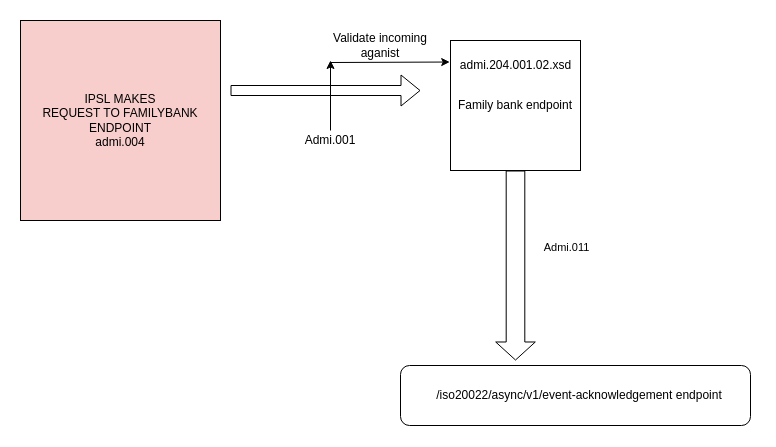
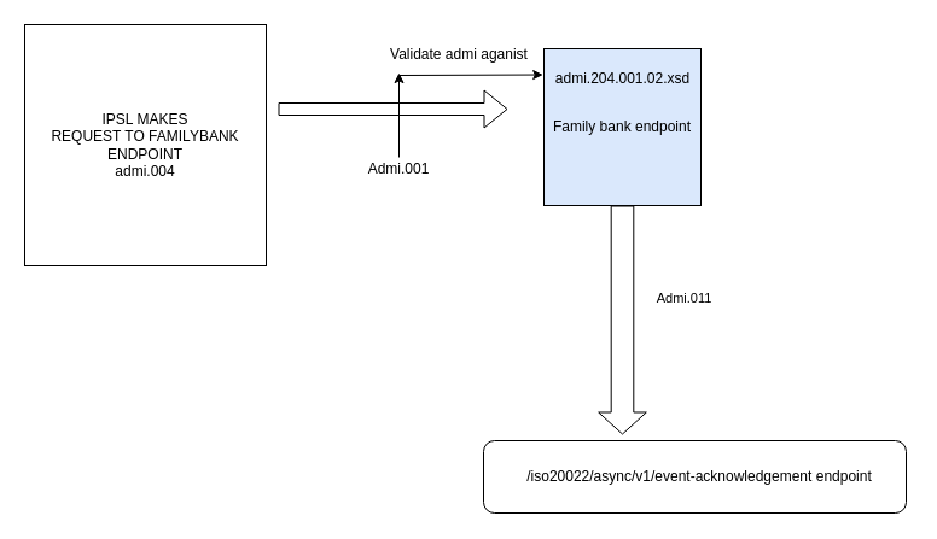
- <mxCell id="13" value="Validate incoming aganist" style="text;html=1;align=center;verticalAlign=middle;whiteSpace=wrap;rounded=0;" vertex="1" parent="1"><mxGeometry x="320" y="30" width="120" height="30" as="geometry" /></mxCell>
+ <mxCell id="13" value="Validate admi aganist" style="text;html=1;align=center;verticalAlign=middle;whiteSpace=wrap;rounded=0;" vertex="1" parent="1"><mxGeometry x="320" y="30" width="120" height="30" as="geometry" /></mxCell>
- <mxCell id="4" value="Family bank endpoint" style="whiteSpace=wrap;html=1;aspect=fixed;" vertex="1" parent="1"><mxGeometry x="450" y="40" width="130" height="130" as="geometry" /></mxCell>
+ <mxCell id="4" value="Family bank endpoint" style="whiteSpace=wrap;html=1;aspect=fixed;fillColor=#dae8fc;" vertex="1" parent="1"><mxGeometry x="450" y="40" width="130" height="130" as="geometry" /></mxCell>
- <mxCell id="3" value="IPSL MAKES&lt;div&gt;REQUEST TO FAMILYBANK ENDPOINT&lt;/div&gt;&lt;div&gt;admi.004&lt;/div&gt;" style="whiteSpace=wrap;html=1;aspect=fixed;fillColor=#f8cecc;" vertex="1" parent="1"><mxGeometry x="20" y="20" width="200" height="200" as="geometry" /></mxCell>
+ <mxCell id="3" value="IPSL MAKES&lt;div&gt;REQUEST TO FAMILYBANK ENDPOINT&lt;/div&gt;&lt;div&gt;admi.004&lt;/div&gt;" style="whiteSpace=wrap;html=1;aspect=fixed;" vertex="1" parent="1"><mxGeometry x="20" y="20" width="200" height="200" as="geometry" /></mxCell>
